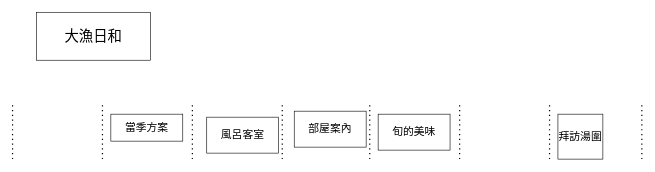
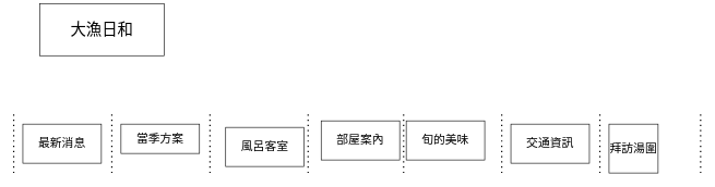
- <mxCell id="9" value="&lt;font style=&quot;font-size: 24px&quot;&gt;大漁日和&lt;/font&gt;" style="rounded=0;whiteSpace=wrap;html=1;" vertex="1" parent="1"><mxGeometry x="60" y="20" width="190" height="80" as="geometry" /></mxCell>
+ <mxCell id="9" value="&lt;font style=&quot;font-size: 24px&quot;&gt;大漁日和&lt;/font&gt;" style="rounded=0;whiteSpace=wrap;html=1;" vertex="1" parent="1"><mxGeometry x="60" y="5" width="190" height="80" as="geometry" /></mxCell>
+ <mxCell id="2" value="&lt;font style=&quot;font-size: 18px&quot;&gt;最新消息&lt;/font&gt;" style="rounded=0;whiteSpace=wrap;html=1;" vertex="1" parent="1"><mxGeometry x="34" y="190" width="120" height="60" as="geometry" /></mxCell>
- <mxCell id="6" value="&lt;span style=&quot;font-size: 18px&quot;&gt;旬的美味&lt;/span&gt;" style="rounded=0;whiteSpace=wrap;html=1;" vertex="1" parent="1"><mxGeometry x="630" y="190" width="120" height="60" as="geometry" /></mxCell>
+ <mxCell id="6" value="&lt;span style=&quot;font-size: 18px&quot;&gt;旬的美味&lt;/span&gt;" style="rounded=0;whiteSpace=wrap;html=1;" vertex="1" parent="1"><mxGeometry x="620" y="185" width="120" height="60" as="geometry" /></mxCell>
+ <mxCell id="7" value="&lt;span style=&quot;font-size: 18px&quot;&gt;交通資訊&lt;/span&gt;" style="rounded=0;whiteSpace=wrap;html=1;" vertex="1" parent="1"><mxGeometry x="780" y="190" width="120" height="60" as="geometry" /></mxCell>
